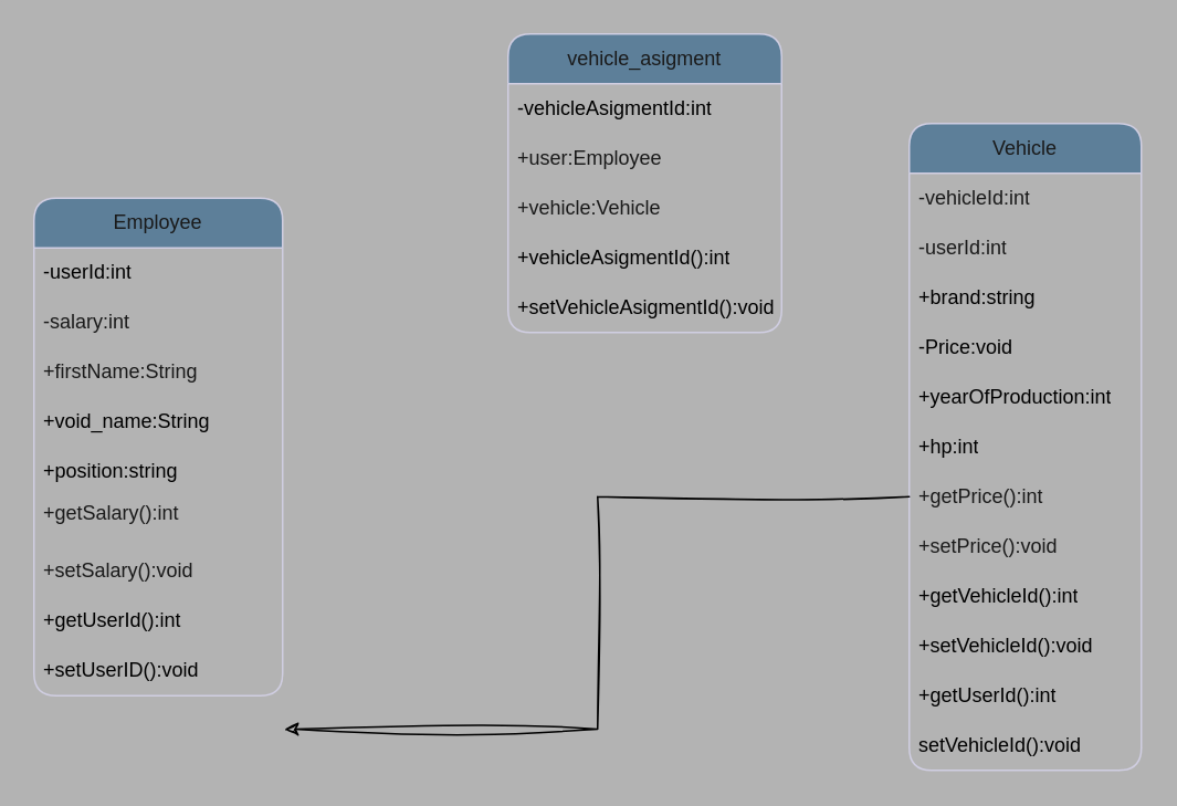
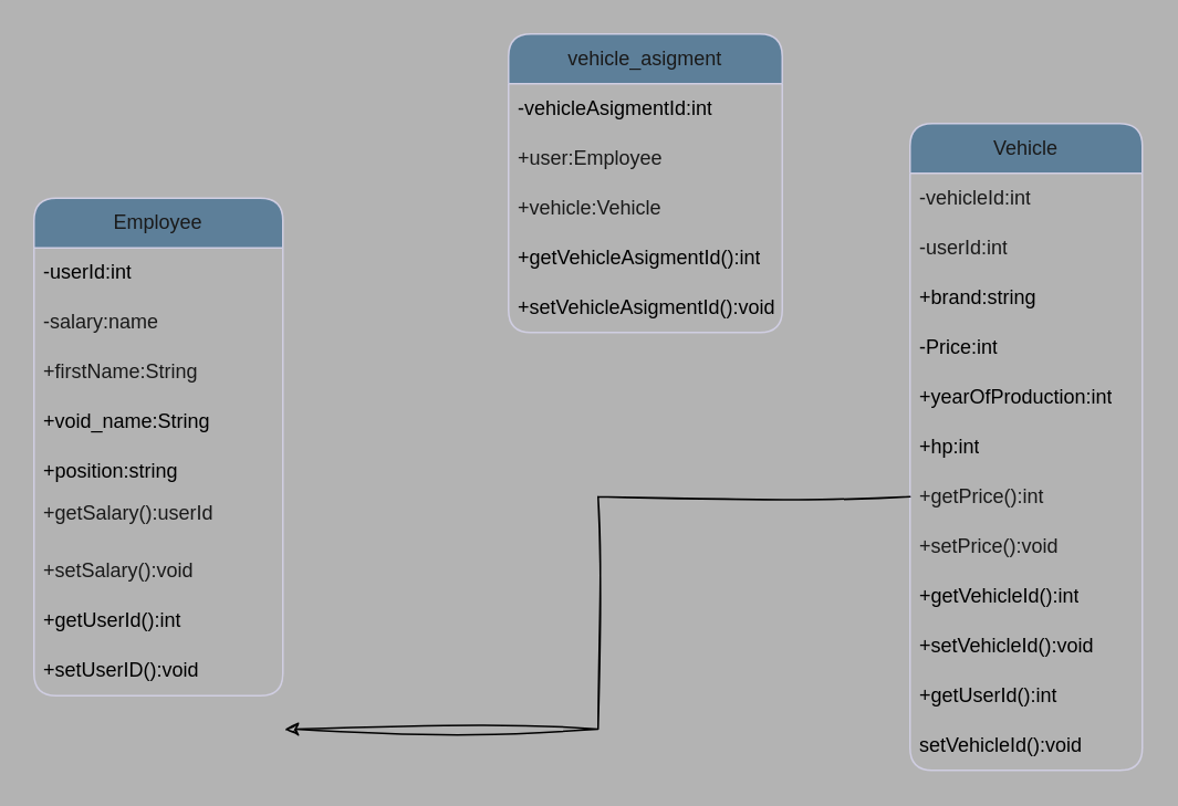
- <mxCell id="7" value="&lt;font face=&quot;Helvetica&quot;&gt;+vehicleAsigmentId():int&lt;/font&gt;" style="text;strokeColor=none;fillColor=none;align=left;verticalAlign=middle;spacingLeft=4;spacingRight=4;overflow=hidden;points=[[0,0.5],[1,0.5]];portConstraint=eastwest;rotatable=0;whiteSpace=wrap;html=1;fontFamily=Architects Daughter;fontSource=https%3A%2F%2Ffonts.googleapis.com%2Fcss%3Ffamily%3DArchitects%2BDaughter;" parent="3" vertex="1"><mxGeometry y="120" width="165" height="30" as="geometry" /></mxCell>
+ <mxCell id="7" value="&lt;font face=&quot;Helvetica&quot;&gt;+getVehicleAsigmentId():int&lt;/font&gt;" style="text;strokeColor=none;fillColor=none;align=left;verticalAlign=middle;spacingLeft=4;spacingRight=4;overflow=hidden;points=[[0,0.5],[1,0.5]];portConstraint=eastwest;rotatable=0;whiteSpace=wrap;html=1;fontFamily=Architects Daughter;fontSource=https%3A%2F%2Ffonts.googleapis.com%2Fcss%3Ffamily%3DArchitects%2BDaughter;" parent="3" vertex="1"><mxGeometry y="120" width="165" height="30" as="geometry" /></mxCell>
- <mxCell id="11" value="-salary:int" style="text;strokeColor=none;fillColor=none;align=left;verticalAlign=middle;spacingLeft=4;spacingRight=4;overflow=hidden;points=[[0,0.5],[1,0.5]];portConstraint=eastwest;rotatable=0;whiteSpace=wrap;html=1;labelBackgroundColor=none;fontColor=#1A1A1A;rounded=1;" parent="9" vertex="1"><mxGeometry y="60" width="150" height="30" as="geometry" /></mxCell>
+ <mxCell id="11" value="-salary:name" style="text;strokeColor=none;fillColor=none;align=left;verticalAlign=middle;spacingLeft=4;spacingRight=4;overflow=hidden;points=[[0,0.5],[1,0.5]];portConstraint=eastwest;rotatable=0;whiteSpace=wrap;html=1;labelBackgroundColor=none;fontColor=#1A1A1A;rounded=1;" parent="9" vertex="1"><mxGeometry y="60" width="150" height="30" as="geometry" /></mxCell>
- <mxCell id="23" value="&lt;font face=&quot;Helvetica&quot;&gt;-Price:void&lt;/font&gt;" style="text;strokeColor=none;fillColor=none;align=left;verticalAlign=middle;spacingLeft=4;spacingRight=4;overflow=hidden;points=[[0,0.5],[1,0.5]];portConstraint=eastwest;rotatable=0;whiteSpace=wrap;html=1;fontFamily=Architects Daughter;fontSource=https%3A%2F%2Ffonts.googleapis.com%2Fcss%3Ffamily%3DArchitects%2BDaughter;" parent="19" vertex="1"><mxGeometry y="120" width="140" height="30" as="geometry" /></mxCell>
+ <mxCell id="23" value="&lt;font face=&quot;Helvetica&quot;&gt;-Price:int&lt;/font&gt;" style="text;strokeColor=none;fillColor=none;align=left;verticalAlign=middle;spacingLeft=4;spacingRight=4;overflow=hidden;points=[[0,0.5],[1,0.5]];portConstraint=eastwest;rotatable=0;whiteSpace=wrap;html=1;fontFamily=Architects Daughter;fontSource=https%3A%2F%2Ffonts.googleapis.com%2Fcss%3Ffamily%3DArchitects%2BDaughter;" parent="19" vertex="1"><mxGeometry y="120" width="140" height="30" as="geometry" /></mxCell>
- <mxCell id="15" value="+getSalary():int&lt;div&gt;&lt;br&gt;&lt;/div&gt;" style="text;strokeColor=none;fillColor=none;align=left;verticalAlign=middle;spacingLeft=4;spacingRight=4;overflow=hidden;points=[[0,0.5],[1,0.5]];portConstraint=eastwest;rotatable=0;whiteSpace=wrap;html=1;labelBackgroundColor=none;fontColor=#1A1A1A;rounded=1;" parent="9" vertex="1"><mxGeometry y="180" width="150" height="30" as="geometry" /></mxCell>
+ <mxCell id="15" value="+getSalary():userId&lt;div&gt;&lt;br&gt;&lt;/div&gt;" style="text;strokeColor=none;fillColor=none;align=left;verticalAlign=middle;spacingLeft=4;spacingRight=4;overflow=hidden;points=[[0,0.5],[1,0.5]];portConstraint=eastwest;rotatable=0;whiteSpace=wrap;html=1;labelBackgroundColor=none;fontColor=#1A1A1A;rounded=1;" parent="9" vertex="1"><mxGeometry y="180" width="150" height="30" as="geometry" /></mxCell>
